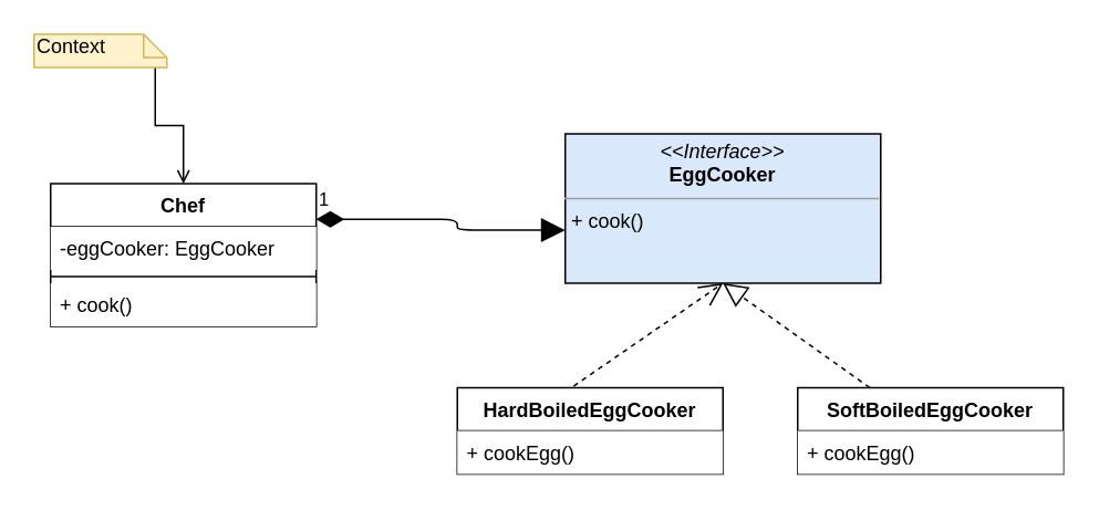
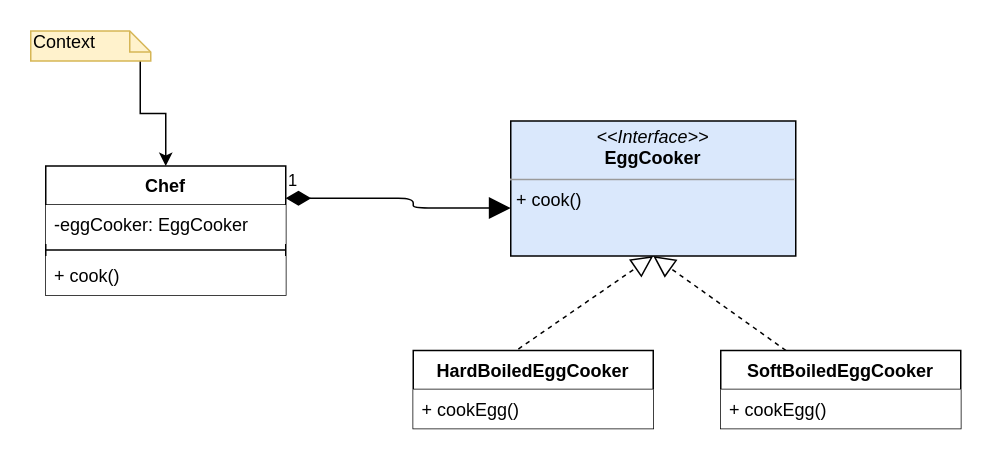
- <mxCell id="14" style="edgeStyle=orthogonalEdgeStyle;rounded=0;orthogonalLoop=1;jettySize=auto;html=1;exitX=0;exitY=0;exitDx=73;exitDy=7;exitPerimeter=0;entryX=0.5;entryY=0;entryDx=0;entryDy=0;endArrow=open;" edge="1" parent="1" source="15" target="2"><mxGeometry relative="1" as="geometry"><mxPoint x="110" y="210" as="targetPoint" /></mxGeometry></mxCell>
+ <mxCell id="14" style="edgeStyle=orthogonalEdgeStyle;rounded=0;orthogonalLoop=1;jettySize=auto;html=1;exitX=0;exitY=0;exitDx=73;exitDy=7;exitPerimeter=0;entryX=0.5;entryY=0;entryDx=0;entryDy=0;" edge="1" parent="1" source="15" target="2"><mxGeometry relative="1" as="geometry"><mxPoint x="110" y="210" as="targetPoint" /></mxGeometry></mxCell>
- <mxCell id="12" value="" style="endArrow=open;dashed=1;endFill=0;endSize=12;html=1;entryX=0.5;entryY=1;entryDx=0;entryDy=0;exitX=0.438;exitY=-0.019;exitDx=0;exitDy=0;exitPerimeter=0;" edge="1" parent="1" source="8" target="6"><mxGeometry width="160" relative="1" as="geometry"><mxPoint x="260" y="360" as="sourcePoint" /><mxPoint x="420" y="360" as="targetPoint" /></mxGeometry></mxCell>
+ <mxCell id="12" value="" style="endArrow=block;dashed=1;endFill=0;endSize=12;html=1;entryX=0.5;entryY=1;entryDx=0;entryDy=0;exitX=0.438;exitY=-0.019;exitDx=0;exitDy=0;exitPerimeter=0;" edge="1" parent="1" source="8" target="6"><mxGeometry width="160" relative="1" as="geometry"><mxPoint x="260" y="360" as="sourcePoint" /><mxPoint x="420" y="360" as="targetPoint" /></mxGeometry></mxCell>
